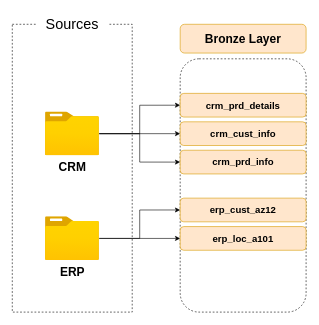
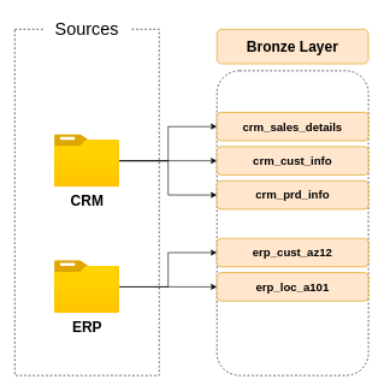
- <mxCell id="18" value="&lt;font style=&quot;font-size: 16px;&quot;&gt;&lt;b style=&quot;&quot;&gt;crm_prd_details&lt;/b&gt;&lt;/font&gt;" style="rounded=1;whiteSpace=wrap;html=1;fillColor=#ffe6cc;strokeColor=#d79b00;" vertex="1" parent="17"><mxGeometry width="210" height="39.529" as="geometry" /></mxCell>
+ <mxCell id="18" value="&lt;font style=&quot;font-size: 16px;&quot;&gt;&lt;b style=&quot;&quot;&gt;crm_sales_details&lt;/b&gt;&lt;/font&gt;" style="rounded=1;whiteSpace=wrap;html=1;fillColor=#ffe6cc;strokeColor=#d79b00;" vertex="1" parent="17"><mxGeometry width="210" height="39.529" as="geometry" /></mxCell>
